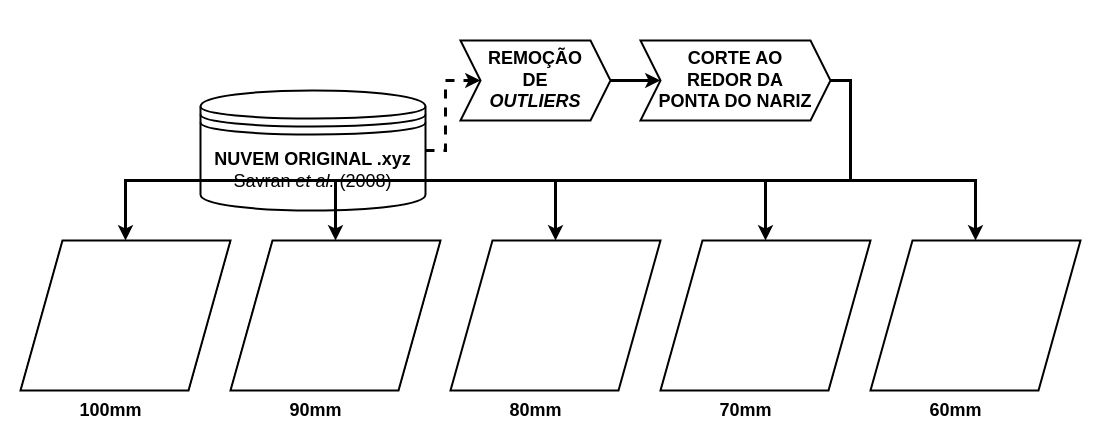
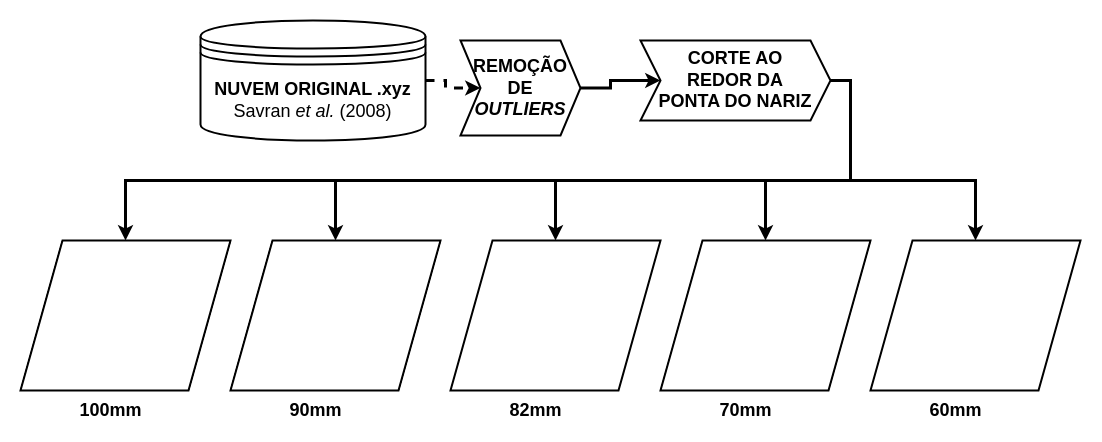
- <mxCell id="5" value="&lt;div style=&quot;font-size: 18px&quot;&gt;&lt;font style=&quot;font-size: 18px&quot;&gt;&lt;b&gt;REMOÇÃO&lt;/b&gt;&lt;/font&gt;&lt;/div&gt;&lt;div style=&quot;font-size: 18px&quot;&gt;&lt;font style=&quot;font-size: 18px&quot;&gt;&lt;b&gt;DE&lt;/b&gt;&lt;/font&gt;&lt;/div&gt;&lt;div style=&quot;font-size: 18px&quot;&gt;&lt;font style=&quot;font-size: 18px&quot;&gt;&lt;b&gt;&lt;i&gt;OUTLIERS&lt;/i&gt;&lt;br&gt;&lt;/b&gt;&lt;/font&gt;&lt;/div&gt;" style="shape=step;perimeter=stepPerimeter;whiteSpace=wrap;html=1;fixedSize=1;strokeWidth=2;" vertex="1" parent="1"><mxGeometry x="460" y="40" width="150" height="80" as="geometry" /></mxCell>
+ <mxCell id="5" value="&lt;div style=&quot;font-size: 18px&quot;&gt;&lt;font style=&quot;font-size: 18px&quot;&gt;&lt;b&gt;REMOÇÃO&lt;/b&gt;&lt;/font&gt;&lt;/div&gt;&lt;div style=&quot;font-size: 18px&quot;&gt;&lt;font style=&quot;font-size: 18px&quot;&gt;&lt;b&gt;DE&lt;/b&gt;&lt;/font&gt;&lt;/div&gt;&lt;div style=&quot;font-size: 18px&quot;&gt;&lt;font style=&quot;font-size: 18px&quot;&gt;&lt;b&gt;&lt;i&gt;OUTLIERS&lt;/i&gt;&lt;br&gt;&lt;/b&gt;&lt;/font&gt;&lt;/div&gt;" style="shape=step;perimeter=stepPerimeter;whiteSpace=wrap;html=1;fixedSize=1;strokeWidth=2;" vertex="1" parent="1"><mxGeometry x="460" y="40" width="120" height="95" as="geometry" /></mxCell>
- <mxCell id="3" value="&lt;div style=&quot;font-size: 18px&quot;&gt;&lt;font style=&quot;font-size: 18px&quot;&gt;&lt;b&gt;NUVEM ORIGINAL .xyz&lt;/b&gt;&lt;br&gt;&lt;/font&gt;&lt;/div&gt;&lt;div style=&quot;font-size: 18px&quot;&gt;&lt;font style=&quot;font-size: 18px&quot;&gt;Savran &lt;i&gt;et al.&lt;/i&gt; (2008)&lt;/font&gt;&lt;/div&gt;" style="shape=datastore;whiteSpace=wrap;html=1;strokeWidth=2;" vertex="1" parent="1"><mxGeometry x="200" y="90" width="225" height="120" as="geometry" /></mxCell>
+ <mxCell id="3" value="&lt;div style=&quot;font-size: 18px&quot;&gt;&lt;font style=&quot;font-size: 18px&quot;&gt;&lt;b&gt;NUVEM ORIGINAL .xyz&lt;/b&gt;&lt;br&gt;&lt;/font&gt;&lt;/div&gt;&lt;div style=&quot;font-size: 18px&quot;&gt;&lt;font style=&quot;font-size: 18px&quot;&gt;Savran &lt;i&gt;et al.&lt;/i&gt; (2008)&lt;/font&gt;&lt;/div&gt;" style="shape=datastore;whiteSpace=wrap;html=1;strokeWidth=2;" vertex="1" parent="1"><mxGeometry x="200" y="20" width="225" height="120" as="geometry" /></mxCell>
- <mxCell id="19" value="&lt;b&gt;&lt;font style=&quot;font-size: 18px&quot;&gt;80mm&lt;/font&gt;&lt;/b&gt;" style="text;html=1;align=center;verticalAlign=middle;resizable=0;points=[];autosize=1;" vertex="1" parent="1"><mxGeometry x="500" y="400" width="70" height="20" as="geometry" /></mxCell>
+ <mxCell id="19" value="&lt;b&gt;&lt;font style=&quot;font-size: 18px&quot;&gt;82mm&lt;/font&gt;&lt;/b&gt;" style="text;html=1;align=center;verticalAlign=middle;resizable=0;points=[];autosize=1;" vertex="1" parent="1"><mxGeometry x="500" y="400" width="70" height="20" as="geometry" /></mxCell>
